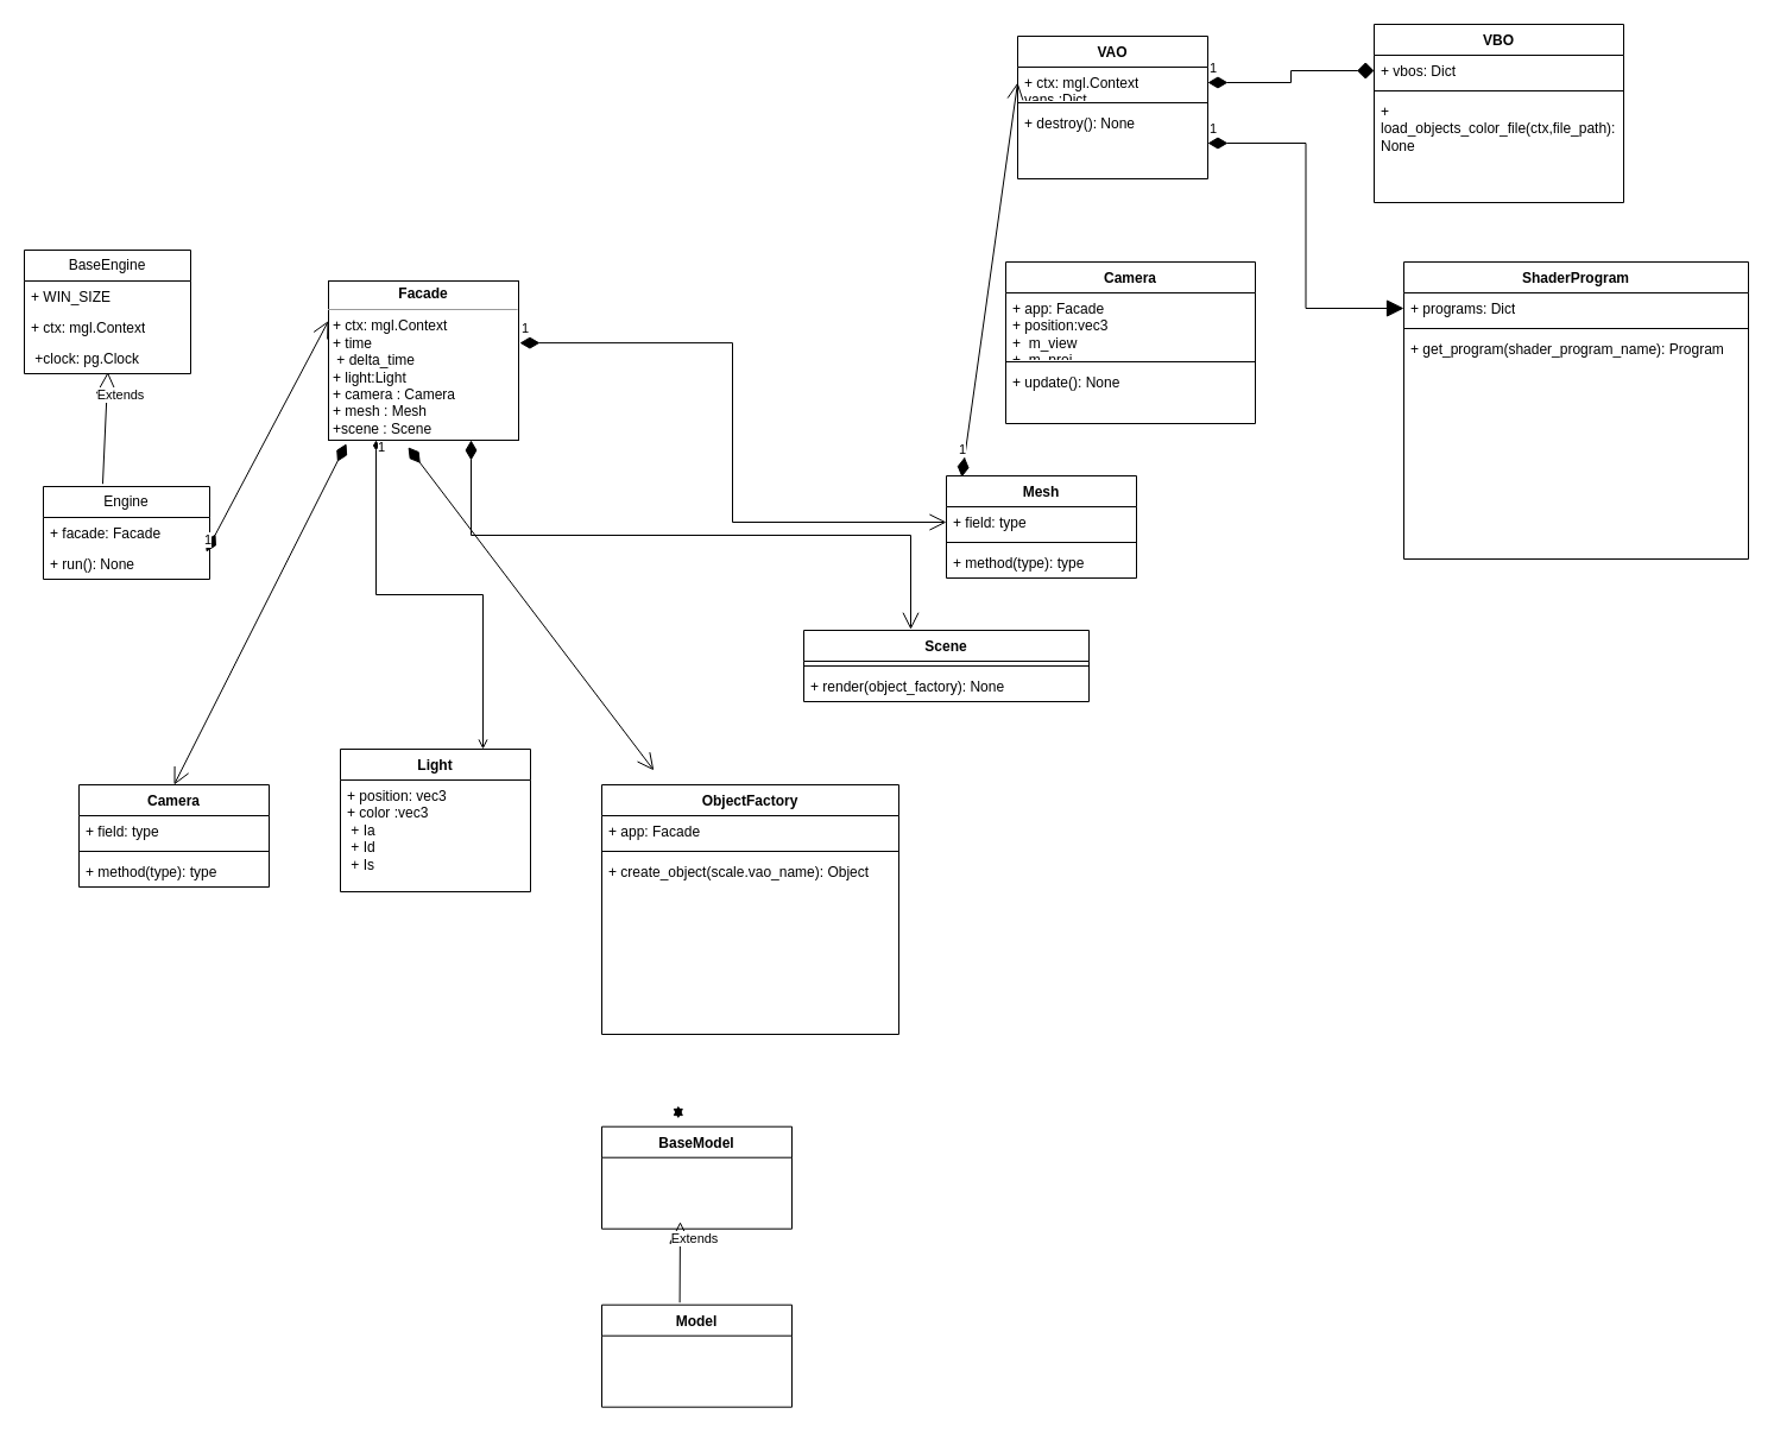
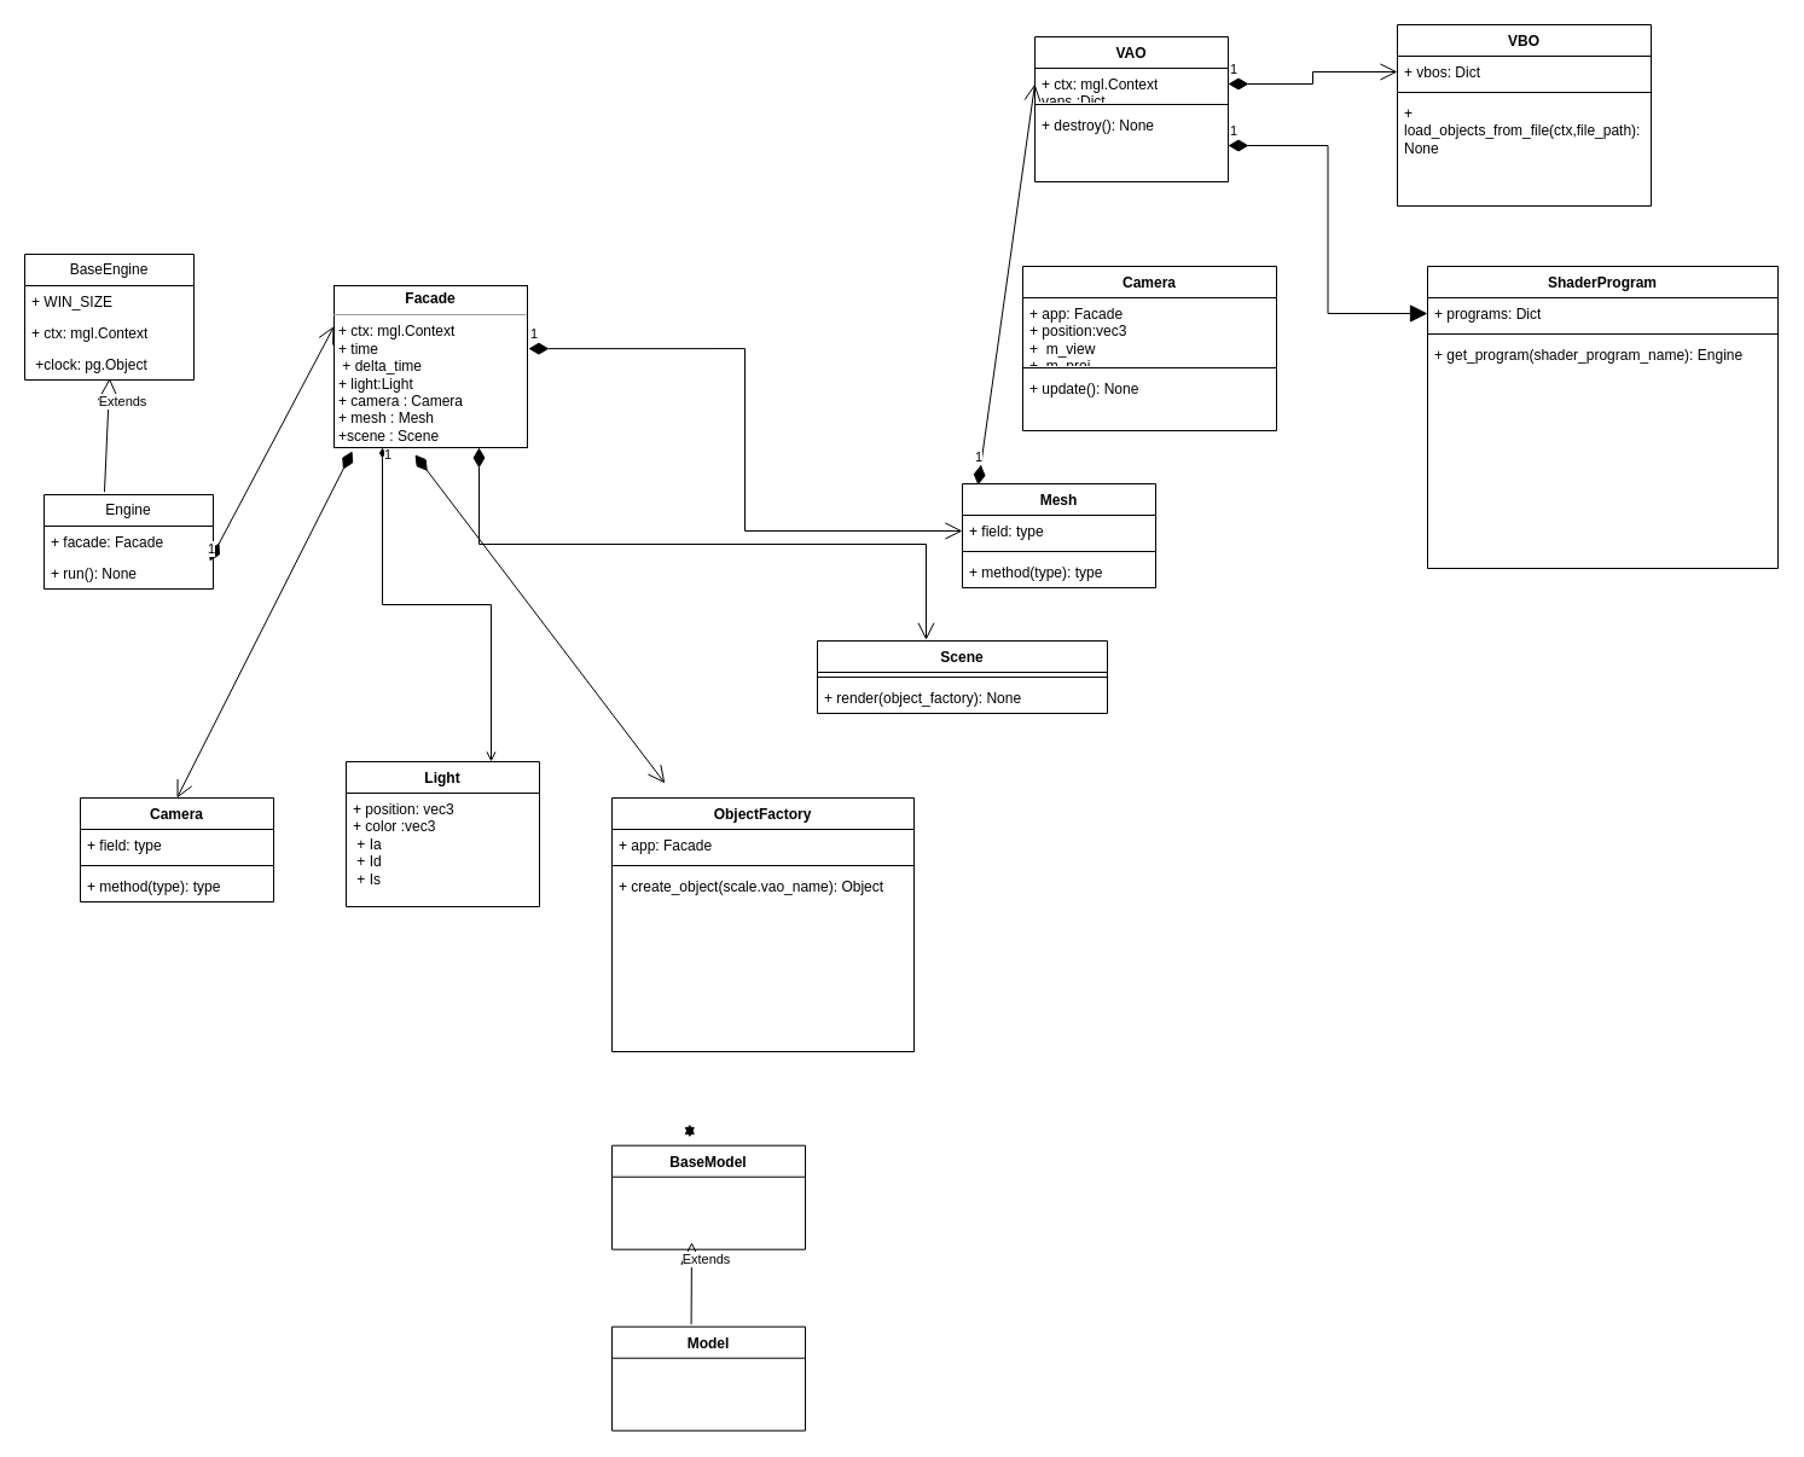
- <mxCell id="47" value="1" style="endArrow=diamond;html=1;endSize=12;startArrow=diamondThin;startSize=14;startFill=1;edgeStyle=orthogonalEdgeStyle;align=left;verticalAlign=bottom;rounded=0;exitX=1;exitY=0.5;exitDx=0;exitDy=0;entryX=0;entryY=0.5;entryDx=0;entryDy=0;" edge="1" parent="1" source="40" target="44"><mxGeometry x="-1" y="3" relative="1" as="geometry"><mxPoint x="1046" y="112.5" as="sourcePoint" /><mxPoint x="1206" y="112.5" as="targetPoint" /></mxGeometry></mxCell>
+ <mxCell id="47" value="1" style="endArrow=open;html=1;endSize=12;startArrow=diamondThin;startSize=14;startFill=1;edgeStyle=orthogonalEdgeStyle;align=left;verticalAlign=bottom;rounded=0;exitX=1;exitY=0.5;exitDx=0;exitDy=0;entryX=0;entryY=0.5;entryDx=0;entryDy=0;" edge="1" parent="1" source="40" target="44"><mxGeometry x="-1" y="3" relative="1" as="geometry"><mxPoint x="1046" y="112.5" as="sourcePoint" /><mxPoint x="1206" y="112.5" as="targetPoint" /></mxGeometry></mxCell>
- <mxCell id="46" value="+ load_objects_color_file(ctx,file_path): None" style="text;strokeColor=none;fillColor=none;align=left;verticalAlign=top;spacingLeft=4;spacingRight=4;overflow=hidden;rotatable=0;points=[[0,0.5],[1,0.5]];portConstraint=eastwest;whiteSpace=wrap;html=1;" vertex="1" parent="43"><mxGeometry y="60" width="210" height="90" as="geometry" /></mxCell>
+ <mxCell id="46" value="+ load_objects_from_file(ctx,file_path): None" style="text;strokeColor=none;fillColor=none;align=left;verticalAlign=top;spacingLeft=4;spacingRight=4;overflow=hidden;rotatable=0;points=[[0,0.5],[1,0.5]];portConstraint=eastwest;whiteSpace=wrap;html=1;" vertex="1" parent="43"><mxGeometry y="60" width="210" height="90" as="geometry" /></mxCell>
- <mxCell id="51" value="+ get_program(shader_program_name): Program" style="text;strokeColor=none;fillColor=none;align=left;verticalAlign=top;spacingLeft=4;spacingRight=4;overflow=hidden;rotatable=0;points=[[0,0.5],[1,0.5]];portConstraint=eastwest;whiteSpace=wrap;html=1;" vertex="1" parent="48"><mxGeometry y="60" width="290" height="190" as="geometry" /></mxCell>
+ <mxCell id="51" value="+ get_program(shader_program_name): Engine" style="text;strokeColor=none;fillColor=none;align=left;verticalAlign=top;spacingLeft=4;spacingRight=4;overflow=hidden;rotatable=0;points=[[0,0.5],[1,0.5]];portConstraint=eastwest;whiteSpace=wrap;html=1;" vertex="1" parent="48"><mxGeometry y="60" width="290" height="190" as="geometry" /></mxCell>
- <mxCell id="8" value="&amp;nbsp;+clock: pg.Clock" style="text;strokeColor=none;fillColor=none;align=left;verticalAlign=top;spacingLeft=4;spacingRight=4;overflow=hidden;rotatable=0;points=[[0,0.5],[1,0.5]];portConstraint=eastwest;whiteSpace=wrap;html=1;" vertex="1" parent="5"><mxGeometry y="78" width="140" height="26" as="geometry" /></mxCell>
+ <mxCell id="8" value="&amp;nbsp;+clock: pg.Object" style="text;strokeColor=none;fillColor=none;align=left;verticalAlign=top;spacingLeft=4;spacingRight=4;overflow=hidden;rotatable=0;points=[[0,0.5],[1,0.5]];portConstraint=eastwest;whiteSpace=wrap;html=1;" vertex="1" parent="5"><mxGeometry y="78" width="140" height="26" as="geometry" /></mxCell>
